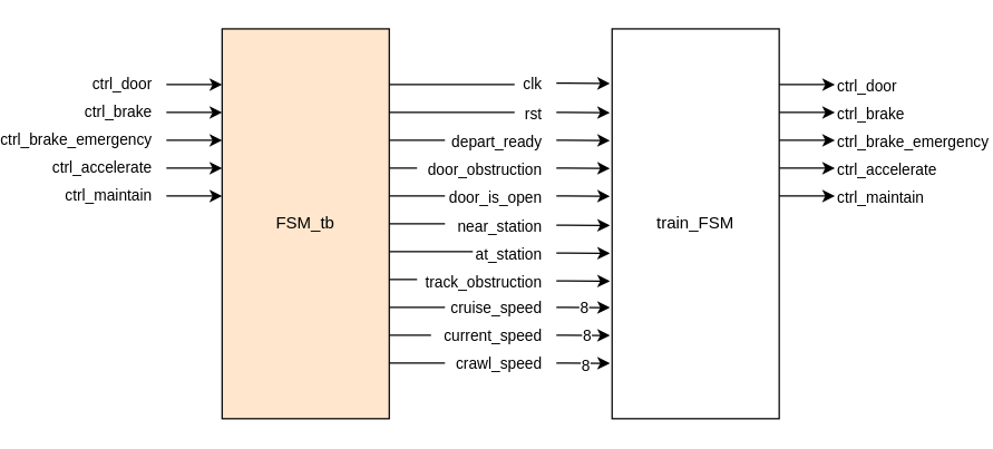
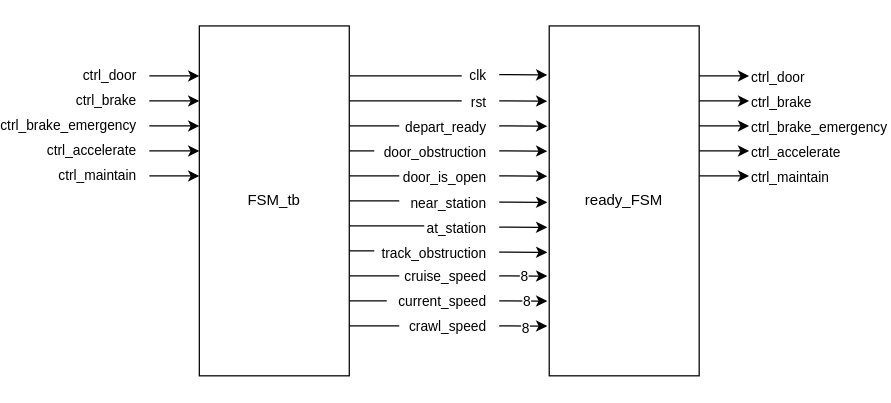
- <mxCell id="38" value="FSM_tb" style="rounded=0;whiteSpace=wrap;html=1;fillColor=#ffe6cc;" vertex="1" parent="1"><mxGeometry x="60" y="20" width="120" height="280" as="geometry" /></mxCell>
+ <mxCell id="38" value="FSM_tb" style="rounded=0;whiteSpace=wrap;html=1;" vertex="1" parent="1"><mxGeometry x="60" y="20" width="120" height="280" as="geometry" /></mxCell>
- <mxCell id="2" value="train_FSM" style="rounded=0;whiteSpace=wrap;html=1;" parent="1" vertex="1"><mxGeometry x="340" y="20" width="120" height="280" as="geometry" /></mxCell>
+ <mxCell id="2" value="ready_FSM" style="rounded=0;whiteSpace=wrap;html=1;" parent="1" vertex="1"><mxGeometry x="340" y="20" width="120" height="280" as="geometry" /></mxCell>
